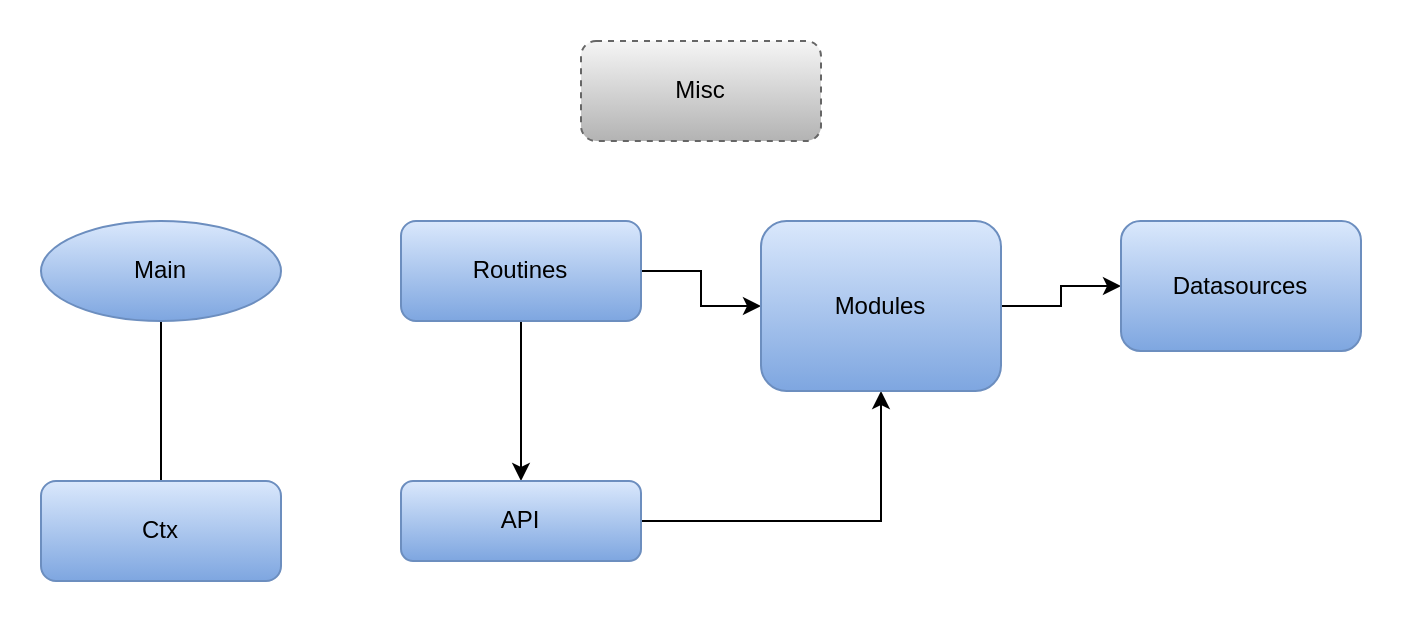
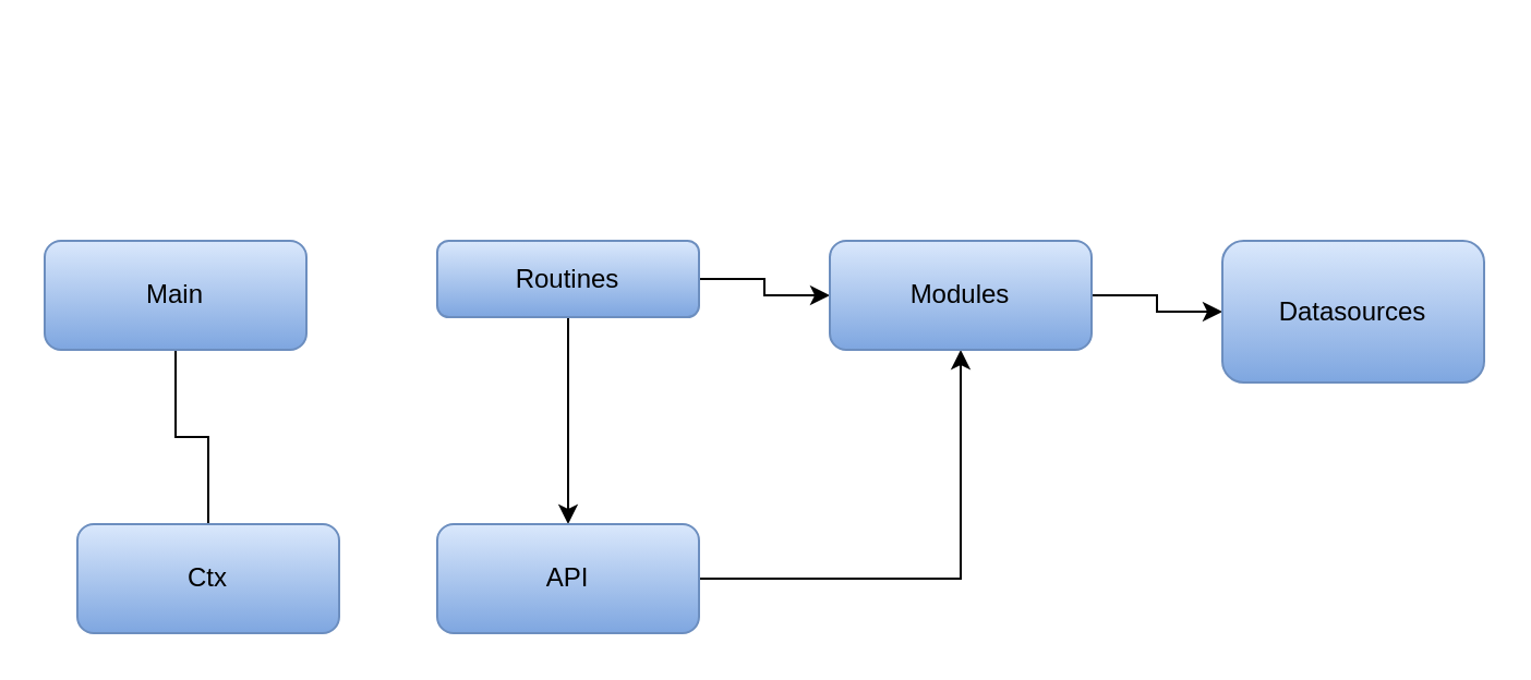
- <mxCell id="7" value="Misc" style="rounded=1;whiteSpace=wrap;html=1;gradientColor=#b3b3b3;fillColor=#f5f5f5;strokeColor=#666666;dashed=1;" parent="1" vertex="1"><mxGeometry x="290" y="20" width="120" height="50" as="geometry" /></mxCell>
- <mxCell id="3" value="Main" style="ellipse;whiteSpace=wrap;html=1;gradientColor=#7ea6e0;fillColor=#dae8fc;strokeColor=#6c8ebf;" parent="1" vertex="1"><mxGeometry x="20" y="110" width="120" height="50" as="geometry" /></mxCell>
+ <mxCell id="3" value="Main" style="rounded=1;whiteSpace=wrap;html=1;gradientColor=#7ea6e0;fillColor=#dae8fc;strokeColor=#6c8ebf;" parent="1" vertex="1"><mxGeometry x="20" y="110" width="120" height="50" as="geometry" /></mxCell>
- <mxCell id="6" value="Routines" style="rounded=1;whiteSpace=wrap;html=1;gradientColor=#7ea6e0;fillColor=#dae8fc;strokeColor=#6c8ebf;" parent="1" vertex="1"><mxGeometry x="200" y="110" width="120" height="50" as="geometry" /></mxCell>
+ <mxCell id="6" value="Routines" style="rounded=1;whiteSpace=wrap;html=1;gradientColor=#7ea6e0;fillColor=#dae8fc;strokeColor=#6c8ebf;" parent="1" vertex="1"><mxGeometry x="200" y="110" width="120" height="35" as="geometry" /></mxCell>
- <mxCell id="12" value="Modules" style="rounded=1;whiteSpace=wrap;html=1;gradientColor=#7ea6e0;fillColor=#dae8fc;strokeColor=#6c8ebf;" parent="1" vertex="1"><mxGeometry x="380" y="110" width="120" height="85" as="geometry" /></mxCell>
+ <mxCell id="12" value="Modules" style="rounded=1;whiteSpace=wrap;html=1;gradientColor=#7ea6e0;fillColor=#dae8fc;strokeColor=#6c8ebf;" parent="1" vertex="1"><mxGeometry x="380" y="110" width="120" height="50" as="geometry" /></mxCell>
- <mxCell id="9" value="API" style="rounded=1;whiteSpace=wrap;html=1;gradientColor=#7ea6e0;fillColor=#dae8fc;strokeColor=#6c8ebf;" parent="1" vertex="1"><mxGeometry x="200" y="240" width="120" height="40" as="geometry" /></mxCell>
+ <mxCell id="9" value="API" style="rounded=1;whiteSpace=wrap;html=1;gradientColor=#7ea6e0;fillColor=#dae8fc;strokeColor=#6c8ebf;" parent="1" vertex="1"><mxGeometry x="200" y="240" width="120" height="50" as="geometry" /></mxCell>
- <mxCell id="10" value="Ctx" style="rounded=1;whiteSpace=wrap;html=1;gradientColor=#7ea6e0;fillColor=#dae8fc;strokeColor=#6c8ebf;" parent="1" vertex="1"><mxGeometry x="20" y="240" width="120" height="50" as="geometry" /></mxCell>
+ <mxCell id="10" value="Ctx" style="rounded=1;whiteSpace=wrap;html=1;gradientColor=#7ea6e0;fillColor=#dae8fc;strokeColor=#6c8ebf;" parent="1" vertex="1"><mxGeometry x="35" y="240" width="120" height="50" as="geometry" /></mxCell>
